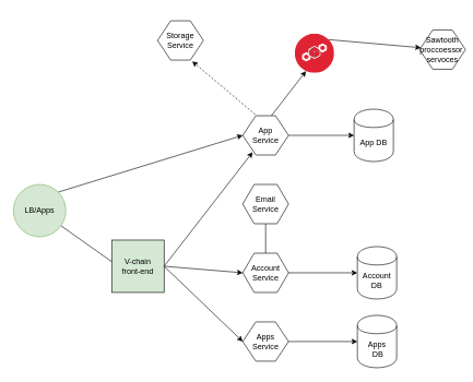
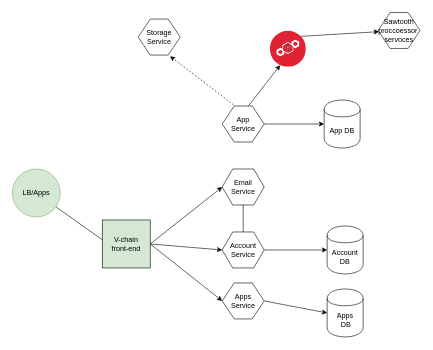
- <mxCell id="18" value="Storage&lt;br&gt;Service" style="shape=hexagon;html=1;whiteSpace=wrap;perimeter=hexagonPerimeter;rounded=0;size=0.286;" parent="1" vertex="1"><mxGeometry x="240" y="31" width="70" height="60" as="geometry" /></mxCell>
+ <mxCell id="18" value="Storage&lt;br&gt;Service" style="shape=hexagon;html=1;whiteSpace=wrap;perimeter=hexagonPerimeter;rounded=0;size=0.286;" parent="1" vertex="1"><mxGeometry x="230" y="31" width="70" height="60" as="geometry" /></mxCell>
- <mxCell id="19" value="Sawtooth proccoessor&amp;nbsp;&lt;br&gt;servoces" style="shape=hexagon;html=1;whiteSpace=wrap;perimeter=hexagonPerimeter;rounded=0;size=0.286;" parent="1" vertex="1"><mxGeometry x="640" y="45" width="70" height="60" as="geometry" /></mxCell>
+ <mxCell id="19" value="Sawtooth proccoessor&amp;nbsp;&lt;br&gt;servoces" style="shape=hexagon;html=1;whiteSpace=wrap;perimeter=hexagonPerimeter;rounded=0;size=0.286;" parent="1" vertex="1"><mxGeometry x="630" y="20" width="70" height="60" as="geometry" /></mxCell>
- <mxCell id="3" style="edgeStyle=none;rounded=0;orthogonalLoop=1;jettySize=auto;html=1;exitX=1;exitY=0;exitDx=0;exitDy=0;entryX=0;entryY=0.5;entryDx=0;entryDy=0;" parent="1" source="7" target="11" edge="1"><mxGeometry relative="1" as="geometry" /></mxCell>
- <mxCell id="4" style="edgeStyle=none;rounded=0;orthogonalLoop=1;jettySize=auto;html=1;exitX=1;exitY=0.5;exitDx=0;exitDy=0;" parent="1" source="23" target="11" edge="1"><mxGeometry relative="1" as="geometry" /></mxCell>
+ <mxCell id="4" style="edgeStyle=none;rounded=0;orthogonalLoop=1;jettySize=auto;html=1;exitX=1;exitY=0.5;exitDx=0;exitDy=0;entryX=0;entryY=0.5;entryDx=0;entryDy=0;" parent="1" source="23" target="15" edge="1"><mxGeometry relative="1" as="geometry" /></mxCell>
- <mxCell id="21" value="Apps&lt;br&gt;Service" style="shape=hexagon;html=1;whiteSpace=wrap;perimeter=hexagonPerimeter;rounded=0;size=0.286;" parent="1" vertex="1"><mxGeometry x="370" y="491" width="70" height="60" as="geometry" /></mxCell>
+ <mxCell id="21" value="Apps&lt;br&gt;Service" style="shape=hexagon;html=1;whiteSpace=wrap;perimeter=hexagonPerimeter;rounded=0;size=0.286;" parent="1" vertex="1"><mxGeometry x="370" y="471" width="70" height="60" as="geometry" /></mxCell>
